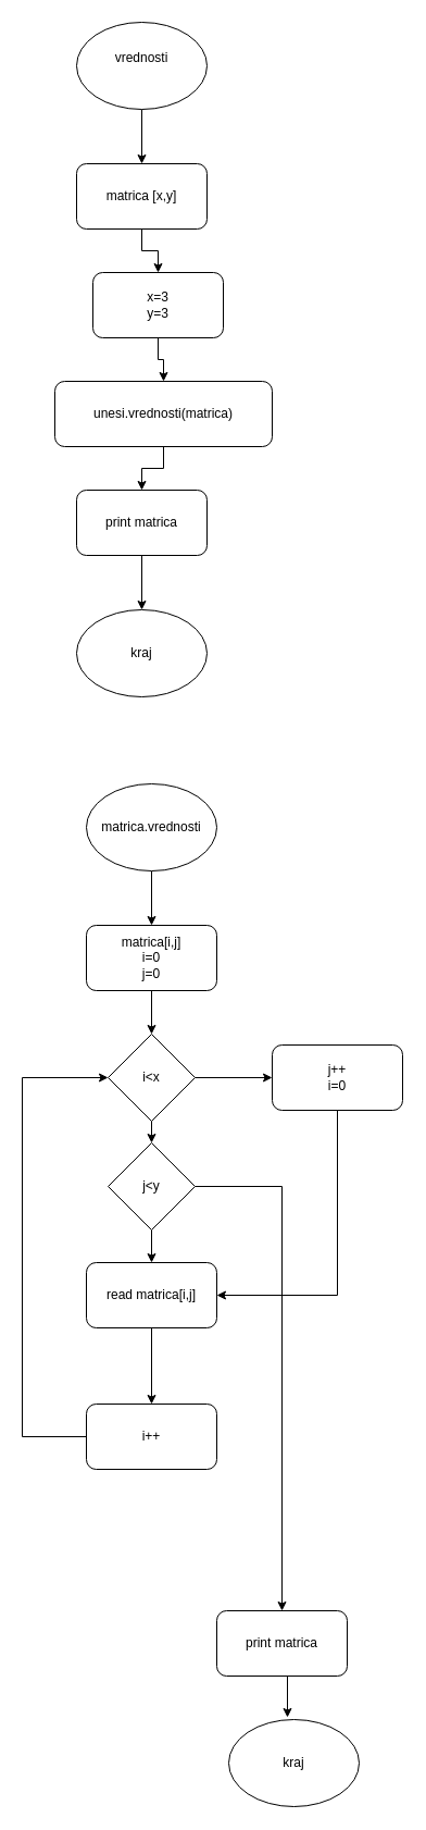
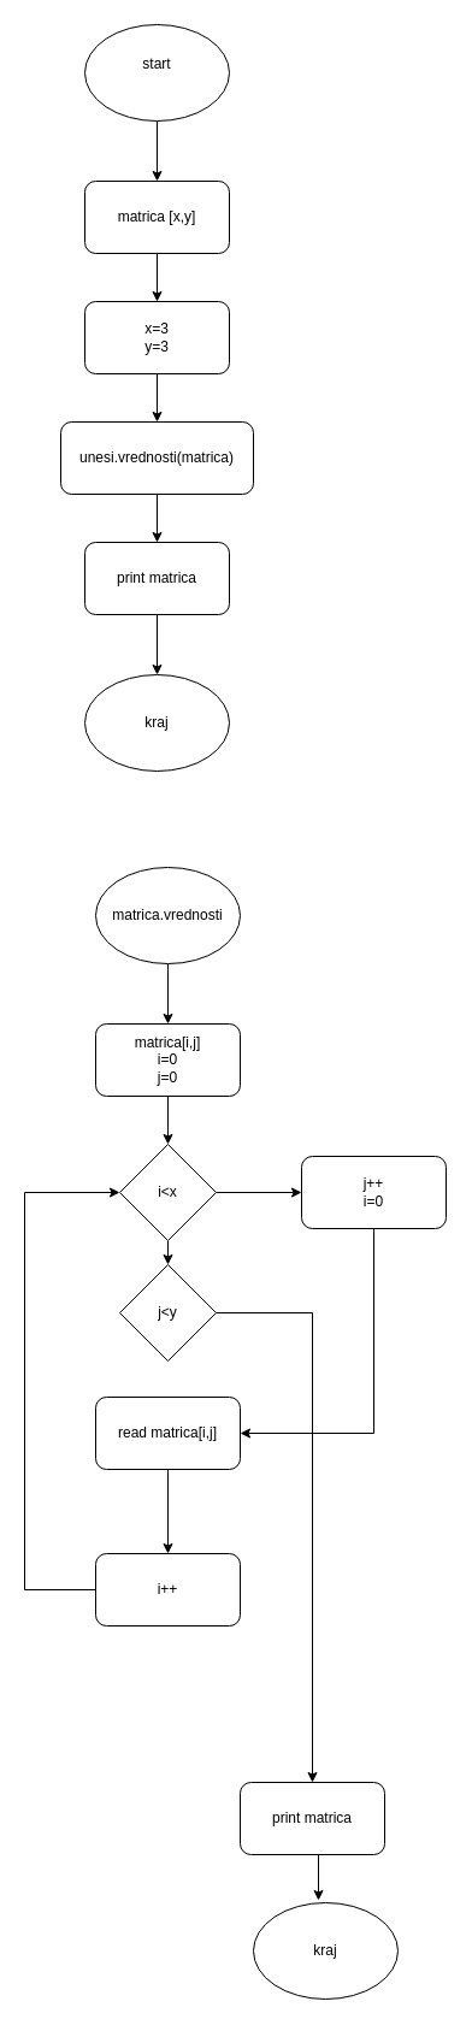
- <mxCell id="3" value="vrednosti&lt;div&gt;&lt;br&gt;&lt;/div&gt;" style="ellipse;whiteSpace=wrap;html=1;" parent="1" vertex="1"><mxGeometry x="70" y="20" width="120" height="80" as="geometry" /></mxCell>
+ <mxCell id="3" value="start&lt;div&gt;&lt;br&gt;&lt;/div&gt;" style="ellipse;whiteSpace=wrap;html=1;" parent="1" vertex="1"><mxGeometry x="70" y="20" width="120" height="80" as="geometry" /></mxCell>
- <mxCell id="7" value="x=3&lt;div&gt;y=3&lt;/div&gt;" style="rounded=1;whiteSpace=wrap;html=1;" vertex="1" parent="1"><mxGeometry x="85" y="250" width="120" height="60" as="geometry" /></mxCell>
+ <mxCell id="7" value="x=3&lt;div&gt;y=3&lt;/div&gt;" style="rounded=1;whiteSpace=wrap;html=1;" vertex="1" parent="1"><mxGeometry x="70" y="250" width="120" height="60" as="geometry" /></mxCell>
- <mxCell id="9" value="unesi.vrednosti(matrica)" style="rounded=1;whiteSpace=wrap;html=1;" vertex="1" parent="1"><mxGeometry x="50" y="350" width="200" height="60" as="geometry" /></mxCell>
+ <mxCell id="9" value="unesi.vrednosti(matrica)" style="rounded=1;whiteSpace=wrap;html=1;" vertex="1" parent="1"><mxGeometry x="50" y="350" width="160" height="60" as="geometry" /></mxCell>
- <mxCell id="24" style="edgeStyle=orthogonalEdgeStyle;rounded=0;orthogonalLoop=1;jettySize=auto;html=1;exitX=0.5;exitY=1;exitDx=0;exitDy=0;entryX=0.5;entryY=0;entryDx=0;entryDy=0;" edge="1" parent="1" source="26" target="21"><mxGeometry relative="1" as="geometry" /></mxCell>
